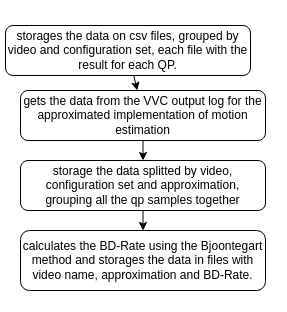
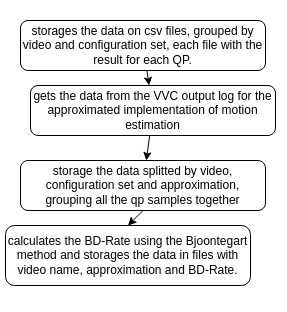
- <mxCell id="3" value="storages the data on csv files, grouped by video and configuration set, each file with the result for each QP." style="rounded=1;whiteSpace=wrap;html=1;" parent="1" vertex="1"><mxGeometry x="5" y="25" width="245" height="50" as="geometry" /></mxCell>
+ <mxCell id="3" value="storages the data on csv files, grouped by video and configuration set, each file with the result for each QP." style="rounded=1;whiteSpace=wrap;html=1;" parent="1" vertex="1"><mxGeometry x="20" y="20" width="245" height="50" as="geometry" /></mxCell>
- <mxCell id="5" value="gets the data from the VVC output log for the approximated implementation of motion estimation" style="rounded=1;whiteSpace=wrap;html=1;" parent="1" vertex="1"><mxGeometry x="20" y="90" width="245" height="50" as="geometry" /></mxCell>
+ <mxCell id="5" value="gets the data from the VVC output log for the approximated implementation of motion estimation" style="rounded=1;whiteSpace=wrap;html=1;" parent="1" vertex="1"><mxGeometry x="30" y="85" width="245" height="50" as="geometry" /></mxCell>
- <mxCell id="6" value="calculates the BD-Rate using the Bjoontegart method and storages the data in files with video name, approximation and BD-Rate." style="rounded=1;whiteSpace=wrap;html=1;" parent="1" vertex="1"><mxGeometry x="20" y="230" width="245" height="60" as="geometry" /></mxCell>
+ <mxCell id="6" value="calculates the BD-Rate using the Bjoontegart method and storages the data in files with video name, approximation and BD-Rate." style="rounded=1;whiteSpace=wrap;html=1;" parent="1" vertex="1"><mxGeometry x="5" y="225" width="245" height="60" as="geometry" /></mxCell>
